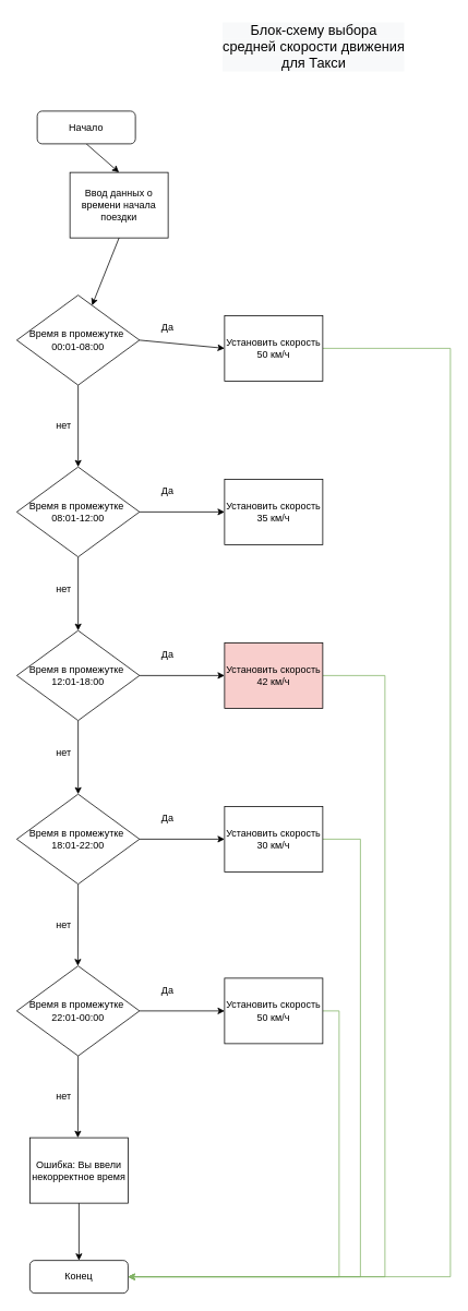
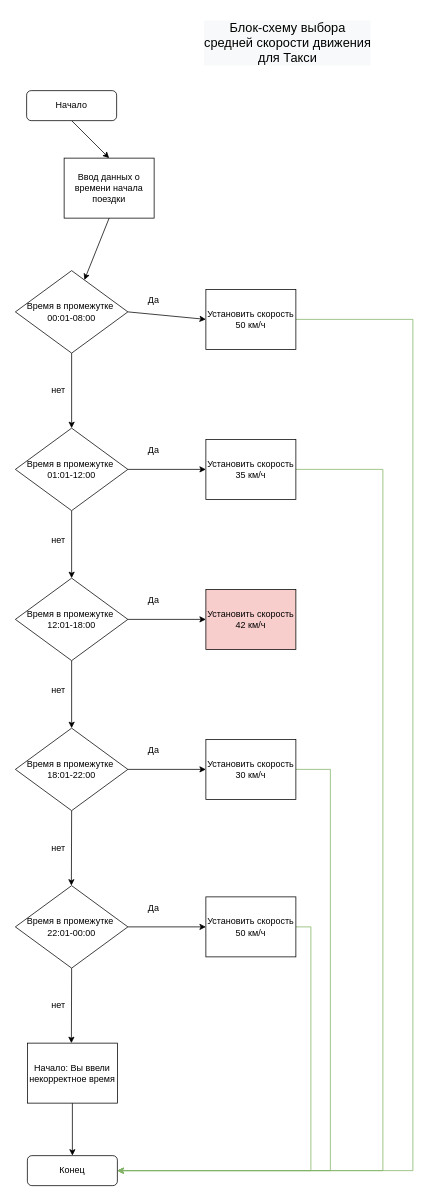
- <mxCell id="3" value="Начало" style="rounded=1;whiteSpace=wrap;html=1;" vertex="1" parent="1"><mxGeometry x="45" y="135" width="120" height="40" as="geometry" /></mxCell>
+ <mxCell id="3" value="Начало" style="rounded=1;whiteSpace=wrap;html=1;" vertex="1" parent="1"><mxGeometry x="35" y="120" width="120" height="40" as="geometry" /></mxCell>
- <mxCell id="18" value="Время в промежутке&amp;nbsp;&lt;br&gt;08:01-12:00" style="rhombus;whiteSpace=wrap;html=1;" vertex="1" parent="1"><mxGeometry x="20" y="570" width="150" height="110" as="geometry" /></mxCell>
+ <mxCell id="18" value="Время в промежутке&amp;nbsp;&lt;br&gt;01:01-12:00" style="rhombus;whiteSpace=wrap;html=1;" vertex="1" parent="1"><mxGeometry x="20" y="570" width="150" height="110" as="geometry" /></mxCell>
+ <mxCell id="14" style="edgeStyle=orthogonalEdgeStyle;rounded=0;orthogonalLoop=1;jettySize=auto;html=1;exitX=1;exitY=0.5;exitDx=0;exitDy=0;entryX=1;entryY=0.5;entryDx=0;entryDy=0;fillColor=#d5e8d4;strokeColor=#82b366;" edge="1" parent="1" source="15" target="44"><mxGeometry relative="1" as="geometry"><Array as="points"><mxPoint x="510" y="625" /><mxPoint x="510" y="1560" /></Array></mxGeometry></mxCell>
- <mxCell id="21" style="edgeStyle=orthogonalEdgeStyle;rounded=0;orthogonalLoop=1;jettySize=auto;html=1;exitX=1;exitY=0.5;exitDx=0;exitDy=0;entryX=1;entryY=0.5;entryDx=0;entryDy=0;fillColor=#d5e8d4;strokeColor=#82b366;" edge="1" parent="1" source="22" target="44"><mxGeometry relative="1" as="geometry"><Array as="points"><mxPoint x="470" y="825" /><mxPoint x="470" y="1560" /></Array></mxGeometry></mxCell>
- <mxCell id="43" value="Ошибка: Вы ввели некорректное время" style="rounded=0;whiteSpace=wrap;html=1;" vertex="1" parent="1"><mxGeometry x="36" y="1390" width="120" height="80" as="geometry" /></mxCell>
+ <mxCell id="43" value="Начало: Вы ввели некорректное время" style="rounded=0;whiteSpace=wrap;html=1;" vertex="1" parent="1"><mxGeometry x="36" y="1390" width="120" height="80" as="geometry" /></mxCell>
